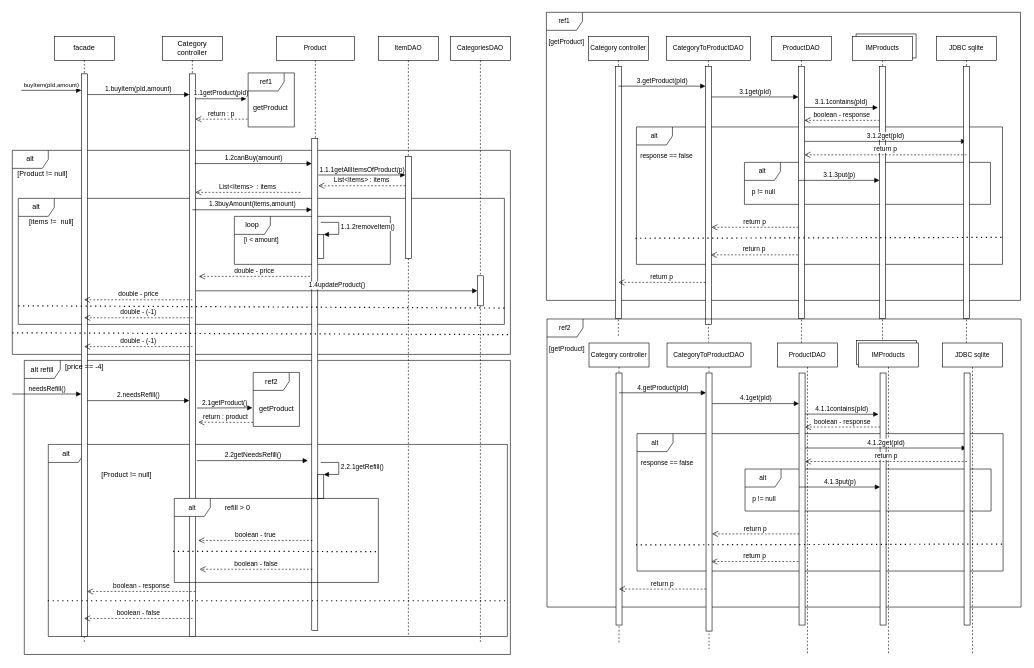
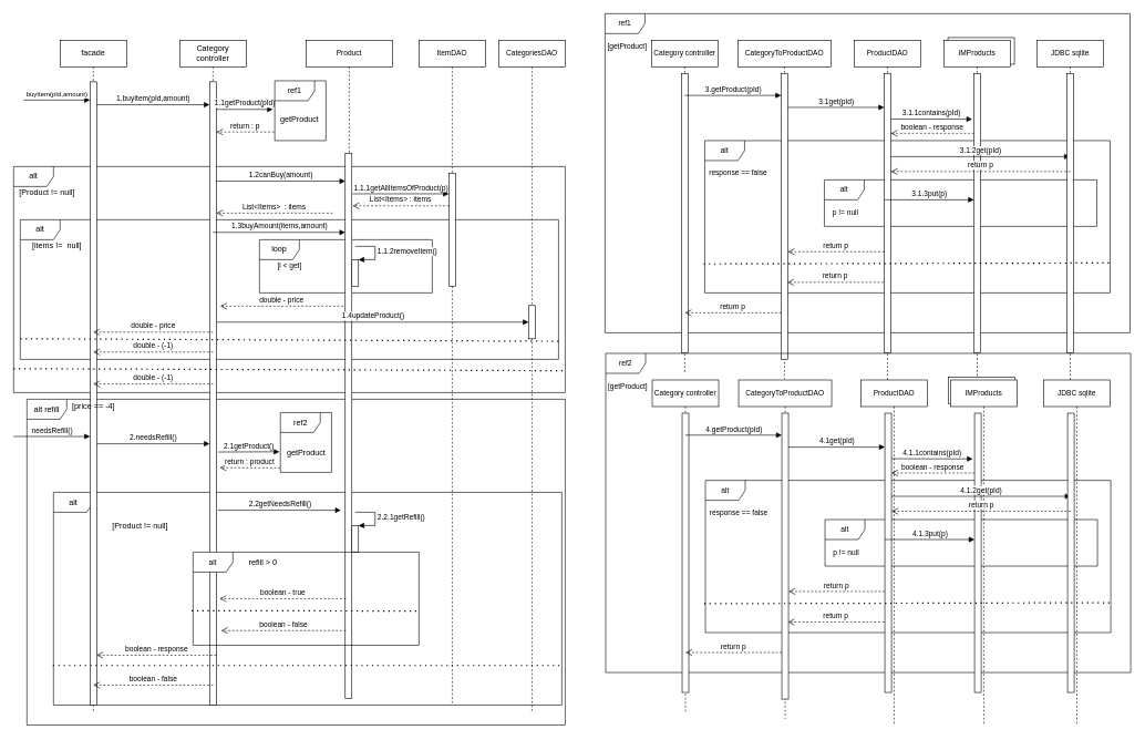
- <mxCell id="66" value="&lt;font style=&quot;font-size: 11px;&quot;&gt;[i &amp;lt; amount]&lt;/font&gt;" style="text;html=1;resizable=0;autosize=1;align=center;verticalAlign=middle;points=[];fillColor=none;strokeColor=none;rounded=0;" parent="1" vertex="1"><mxGeometry x="400" y="390" width="70" height="20" as="geometry" /></mxCell>
+ <mxCell id="66" value="&lt;font style=&quot;font-size: 11px;&quot;&gt;[i &amp;lt; get]&lt;/font&gt;" style="text;html=1;resizable=0;autosize=1;align=center;verticalAlign=middle;points=[];fillColor=none;strokeColor=none;rounded=0;" parent="1" vertex="1"><mxGeometry x="400" y="390" width="70" height="20" as="geometry" /></mxCell>
